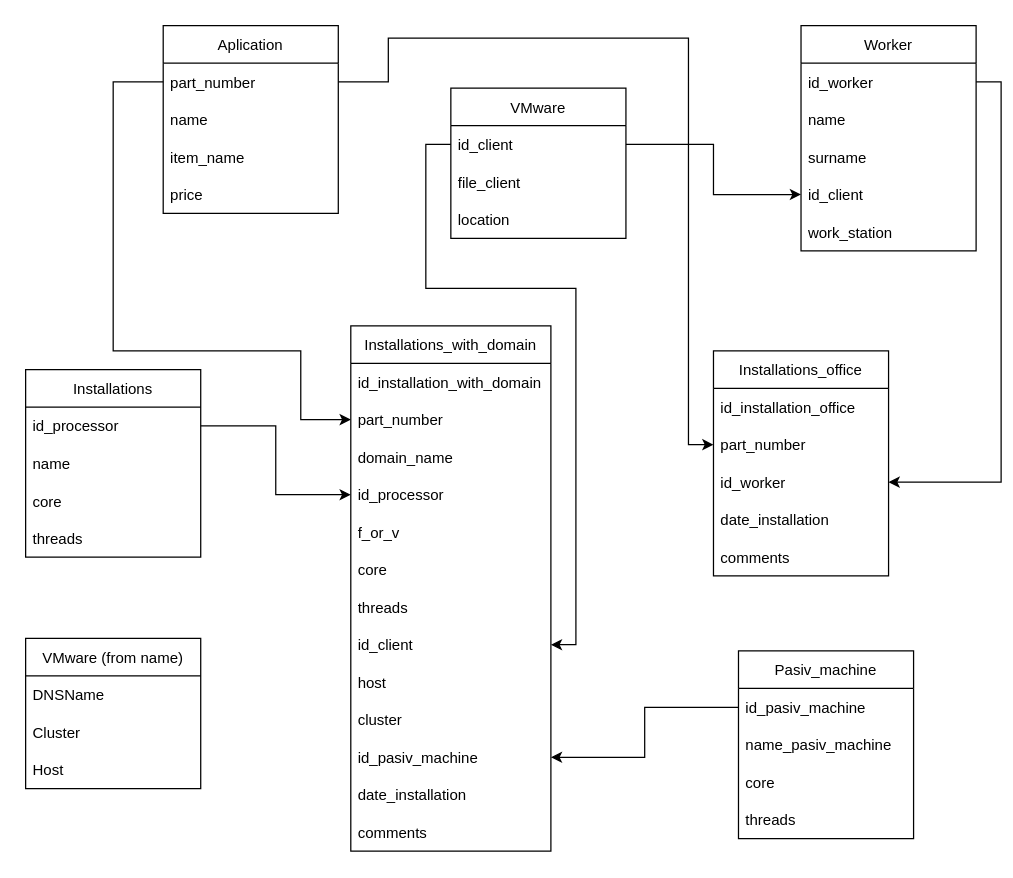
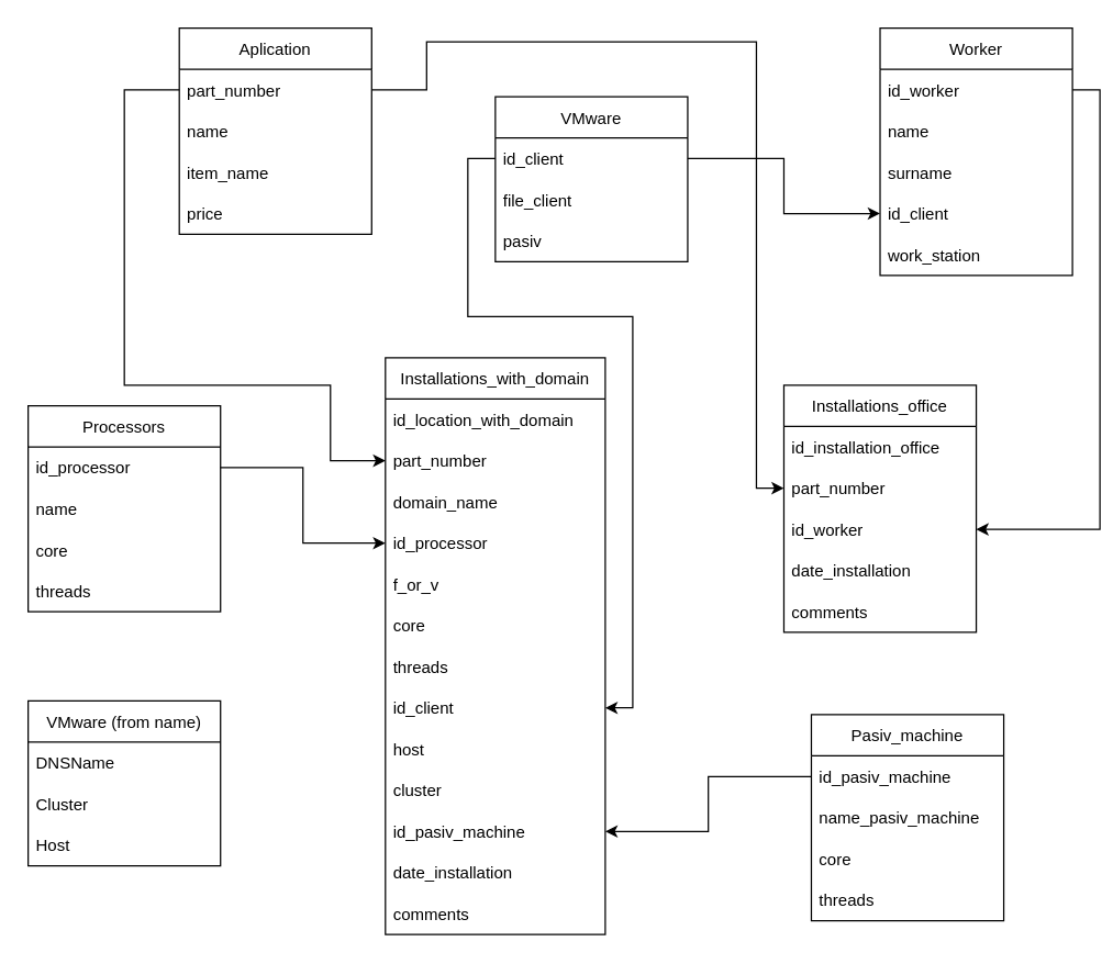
- <mxCell id="10" value="location" style="text;strokeColor=none;fillColor=none;align=left;verticalAlign=middle;spacingLeft=4;spacingRight=4;overflow=hidden;points=[[0,0.5],[1,0.5]];portConstraint=eastwest;rotatable=0;" vertex="1" parent="7"><mxGeometry y="90" width="140" height="30" as="geometry" /></mxCell>
+ <mxCell id="10" value="pasiv" style="text;strokeColor=none;fillColor=none;align=left;verticalAlign=middle;spacingLeft=4;spacingRight=4;overflow=hidden;points=[[0,0.5],[1,0.5]];portConstraint=eastwest;rotatable=0;" vertex="1" parent="7"><mxGeometry y="90" width="140" height="30" as="geometry" /></mxCell>
- <mxCell id="18" value="id_installation_with_domain" style="text;strokeColor=none;fillColor=none;align=left;verticalAlign=middle;spacingLeft=4;spacingRight=4;overflow=hidden;points=[[0,0.5],[1,0.5]];portConstraint=eastwest;rotatable=0;" vertex="1" parent="17"><mxGeometry y="30" width="160" height="30" as="geometry" /></mxCell>
+ <mxCell id="18" value="id_location_with_domain" style="text;strokeColor=none;fillColor=none;align=left;verticalAlign=middle;spacingLeft=4;spacingRight=4;overflow=hidden;points=[[0,0.5],[1,0.5]];portConstraint=eastwest;rotatable=0;" vertex="1" parent="17"><mxGeometry y="30" width="160" height="30" as="geometry" /></mxCell>
- <mxCell id="37" value="Installations" style="swimlane;fontStyle=0;childLayout=stackLayout;horizontal=1;startSize=30;horizontalStack=0;resizeParent=1;resizeParentMax=0;resizeLast=0;collapsible=1;marginBottom=0;" vertex="1" parent="1"><mxGeometry x="20" y="295" width="140" height="150" as="geometry" /></mxCell>
+ <mxCell id="37" value="Processors" style="swimlane;fontStyle=0;childLayout=stackLayout;horizontal=1;startSize=30;horizontalStack=0;resizeParent=1;resizeParentMax=0;resizeLast=0;collapsible=1;marginBottom=0;" vertex="1" parent="1"><mxGeometry x="20" y="295" width="140" height="150" as="geometry" /></mxCell>
